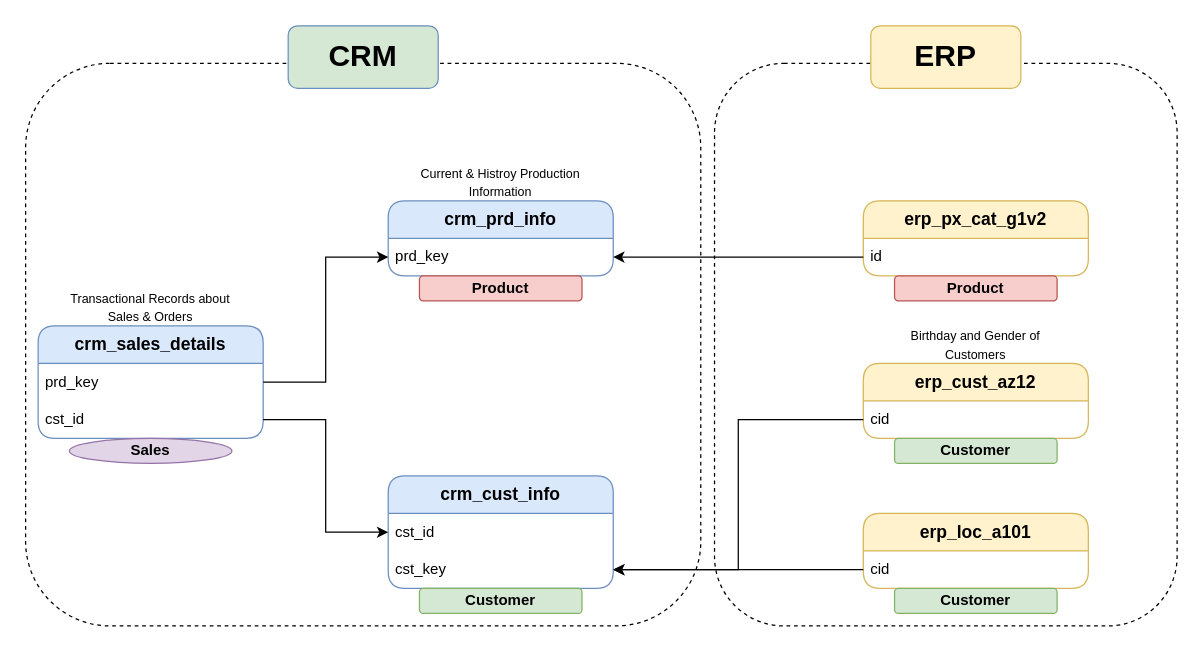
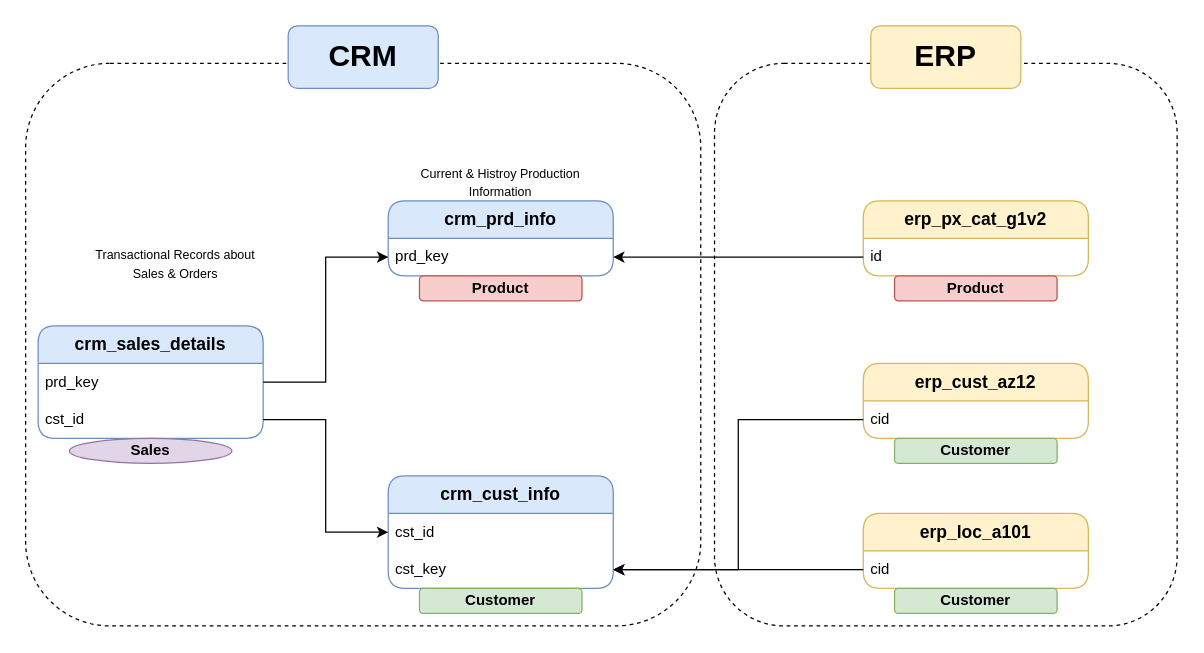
- <mxCell id="23" value="&lt;b&gt;&lt;font style=&quot;font-size: 24px;&quot;&gt;CRM&lt;/font&gt;&lt;/b&gt;" style="rounded=1;whiteSpace=wrap;html=1;fillColor=#d5e8d4;strokeColor=#6c8ebf;" parent="1" vertex="1"><mxGeometry x="230" y="20" width="120" height="50" as="geometry" /></mxCell>
+ <mxCell id="23" value="&lt;b&gt;&lt;font style=&quot;font-size: 24px;&quot;&gt;CRM&lt;/font&gt;&lt;/b&gt;" style="rounded=1;whiteSpace=wrap;html=1;fillColor=#dae8fc;strokeColor=#6c8ebf;" parent="1" vertex="1"><mxGeometry x="230" y="20" width="120" height="50" as="geometry" /></mxCell>
- <mxCell id="8" value="&lt;font style=&quot;font-size: 10px;&quot;&gt;Transactional Records about Sales &amp;amp; Orders&lt;/font&gt;" style="text;html=1;align=center;verticalAlign=middle;whiteSpace=wrap;rounded=0;" parent="1" vertex="1"><mxGeometry x="50" y="230" width="140" height="30" as="geometry" /></mxCell>
+ <mxCell id="8" value="&lt;font style=&quot;font-size: 10px;&quot;&gt;Transactional Records about Sales &amp;amp; Orders&lt;/font&gt;" style="text;html=1;align=center;verticalAlign=middle;whiteSpace=wrap;rounded=0;" parent="1" vertex="1"><mxGeometry x="70" y="195" width="140" height="30" as="geometry" /></mxCell>
- <mxCell id="18" value="&lt;font style=&quot;font-size: 10px;&quot;&gt;Birthday and Gender of Customers&lt;/font&gt;" style="text;html=1;align=center;verticalAlign=middle;whiteSpace=wrap;rounded=0;" parent="1" vertex="1"><mxGeometry x="710" y="260" width="140" height="30" as="geometry" /></mxCell>
